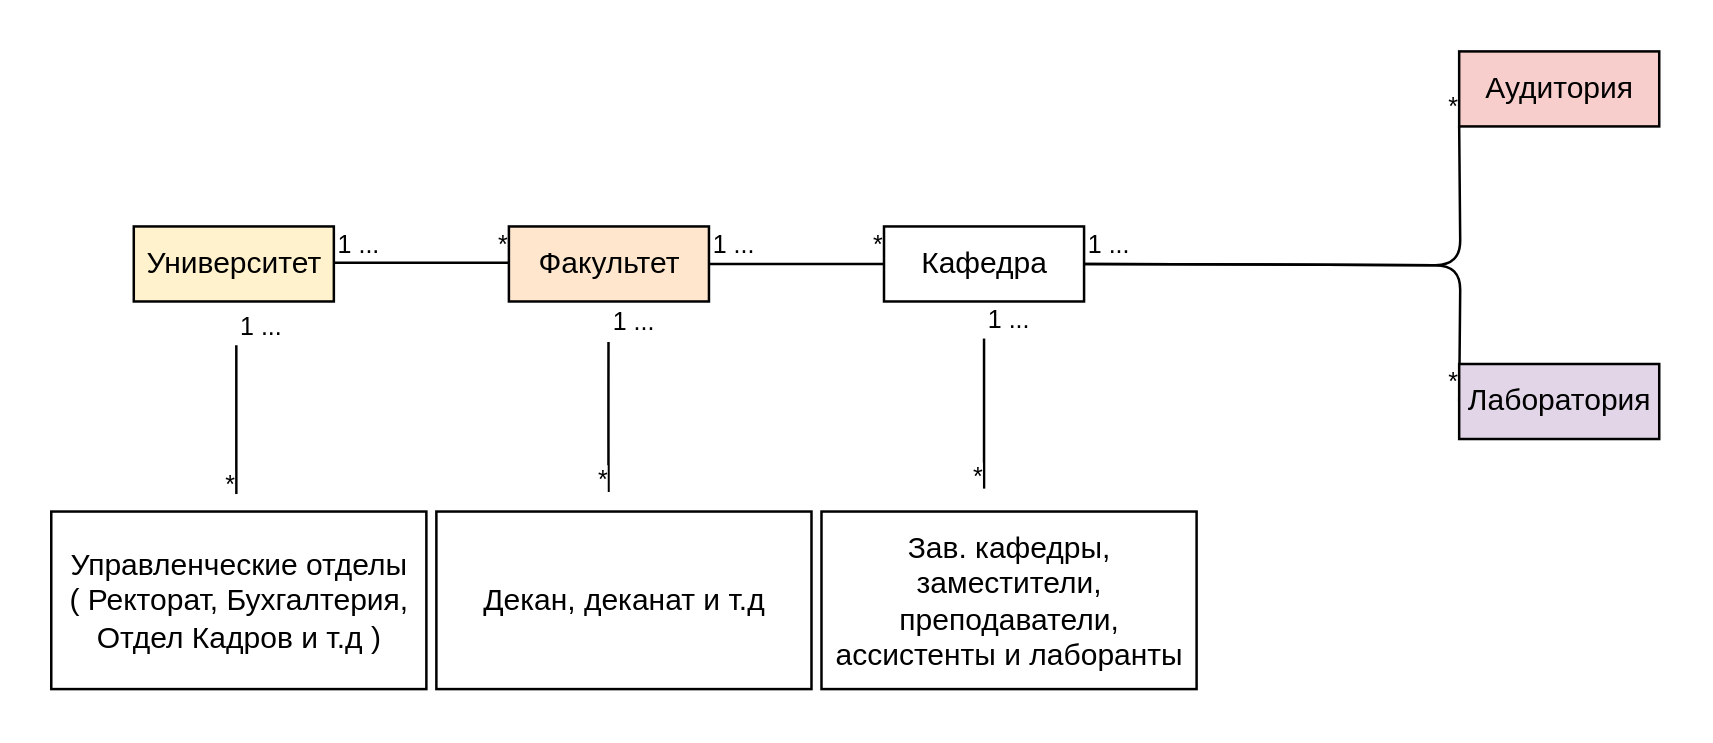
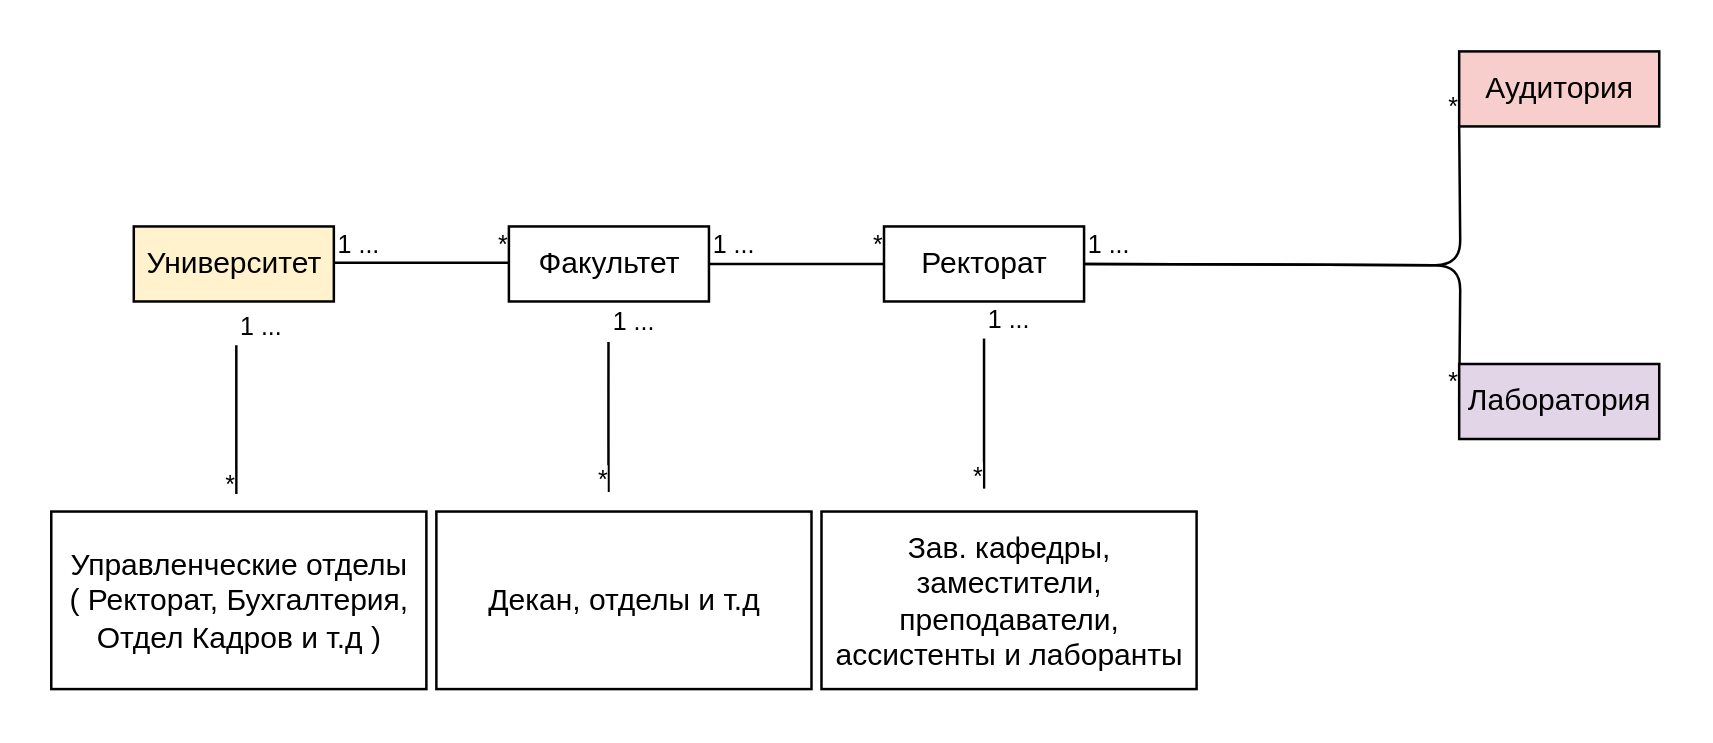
- <mxCell id="6" value="Факультет" style="html=1;fillColor=#ffe6cc;" vertex="1" parent="1"><mxGeometry x="203" y="90" width="80" height="30" as="geometry" /></mxCell>
+ <mxCell id="6" value="Факультет" style="html=1;" vertex="1" parent="1"><mxGeometry x="203" y="90" width="80" height="30" as="geometry" /></mxCell>
- <mxCell id="10" value="Кафедра" style="html=1;" vertex="1" parent="1"><mxGeometry x="353" y="90" width="80" height="30" as="geometry" /></mxCell>
+ <mxCell id="10" value="Ректорат" style="html=1;" vertex="1" parent="1"><mxGeometry x="353" y="90" width="80" height="30" as="geometry" /></mxCell>
- <mxCell id="26" value="Декан, деканат и т.д" style="html=1;" vertex="1" parent="1"><mxGeometry x="174" y="204" width="150" height="71" as="geometry" /></mxCell>
+ <mxCell id="26" value="Декан, отделы и т.д" style="html=1;" vertex="1" parent="1"><mxGeometry x="174" y="204" width="150" height="71" as="geometry" /></mxCell>
